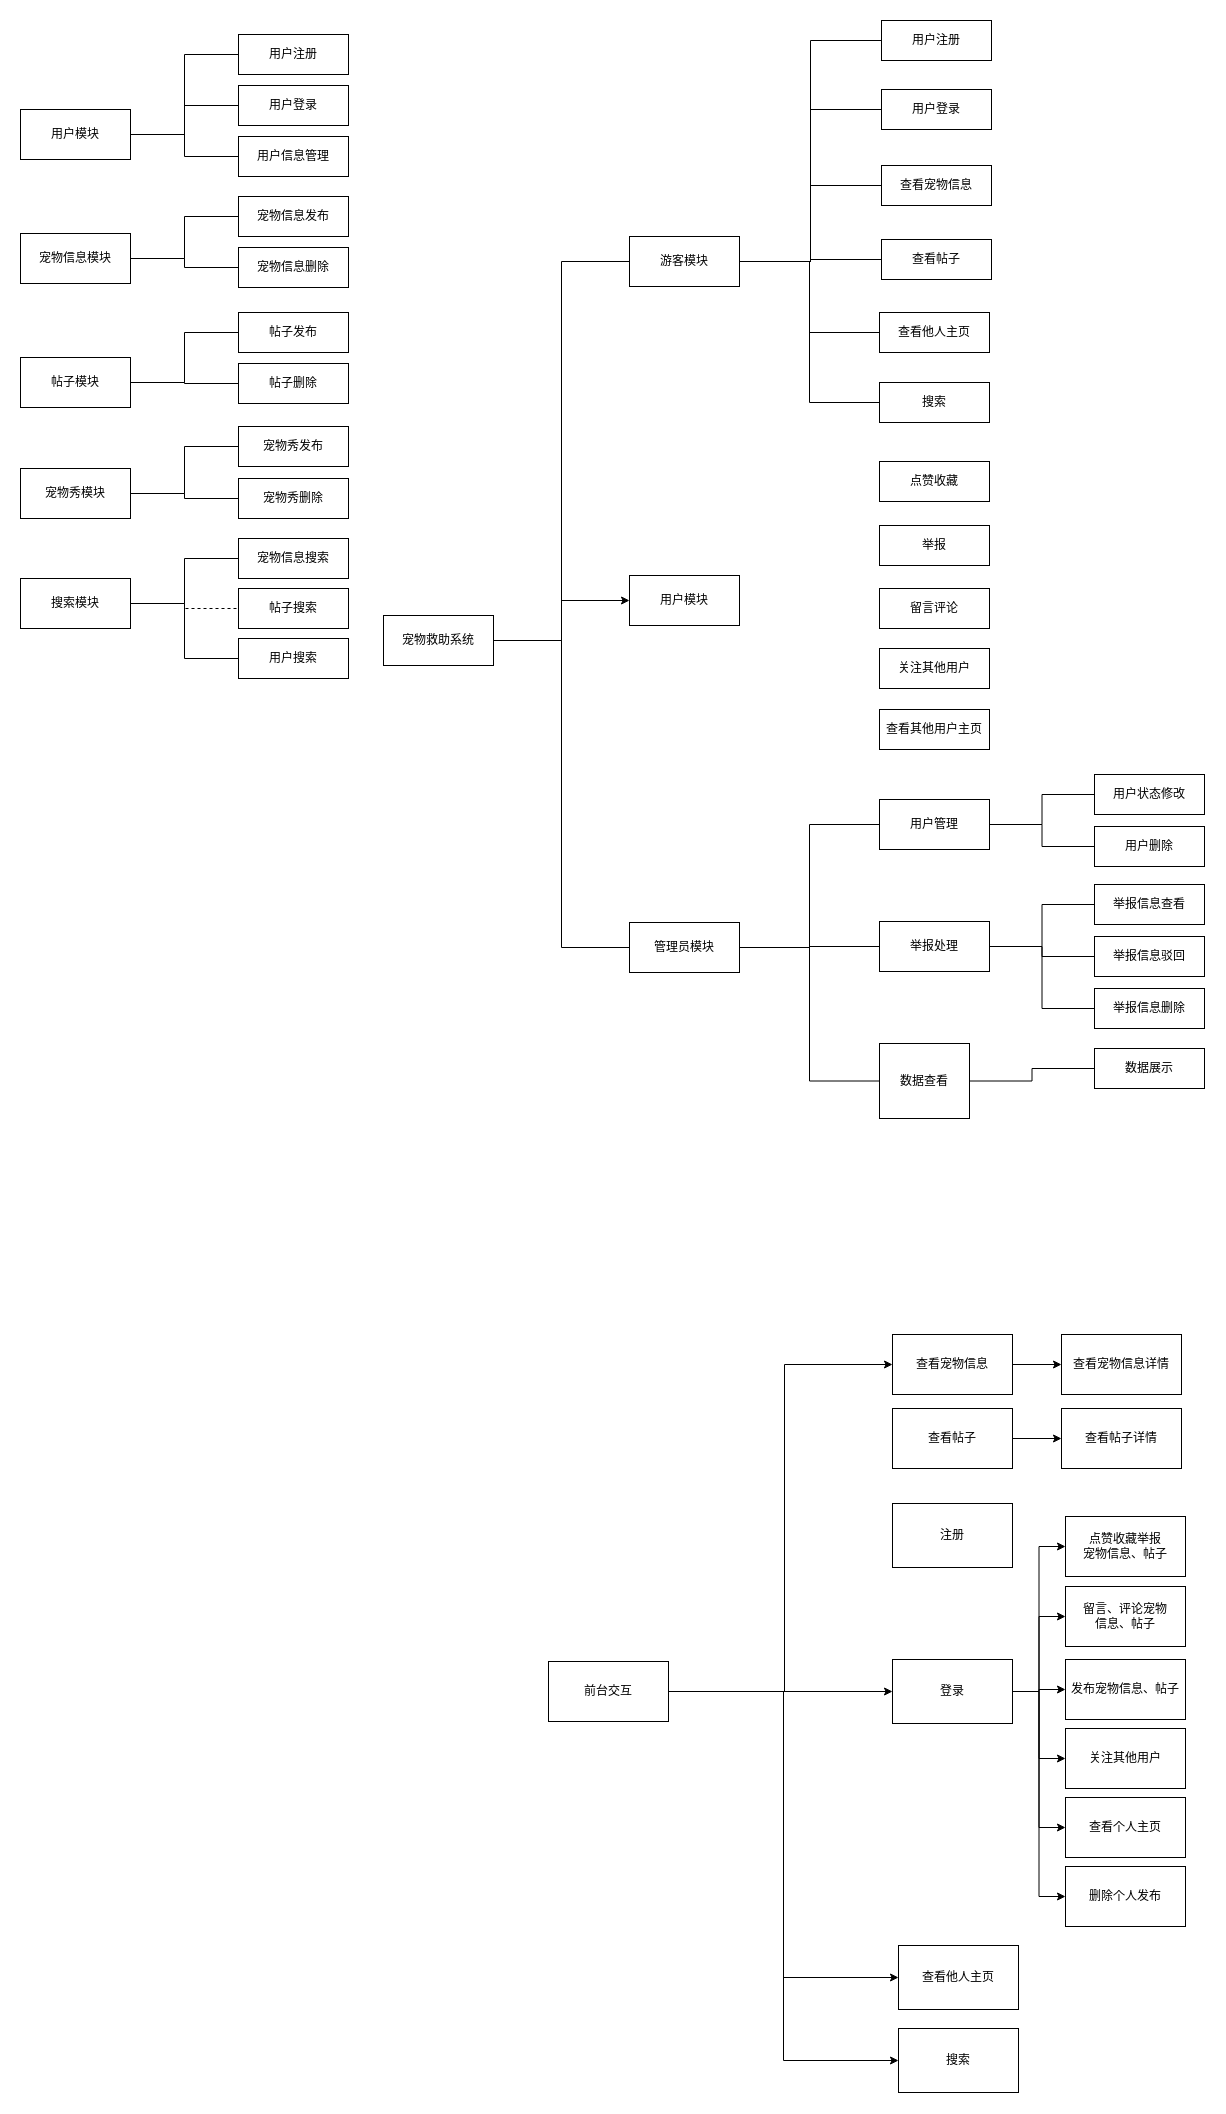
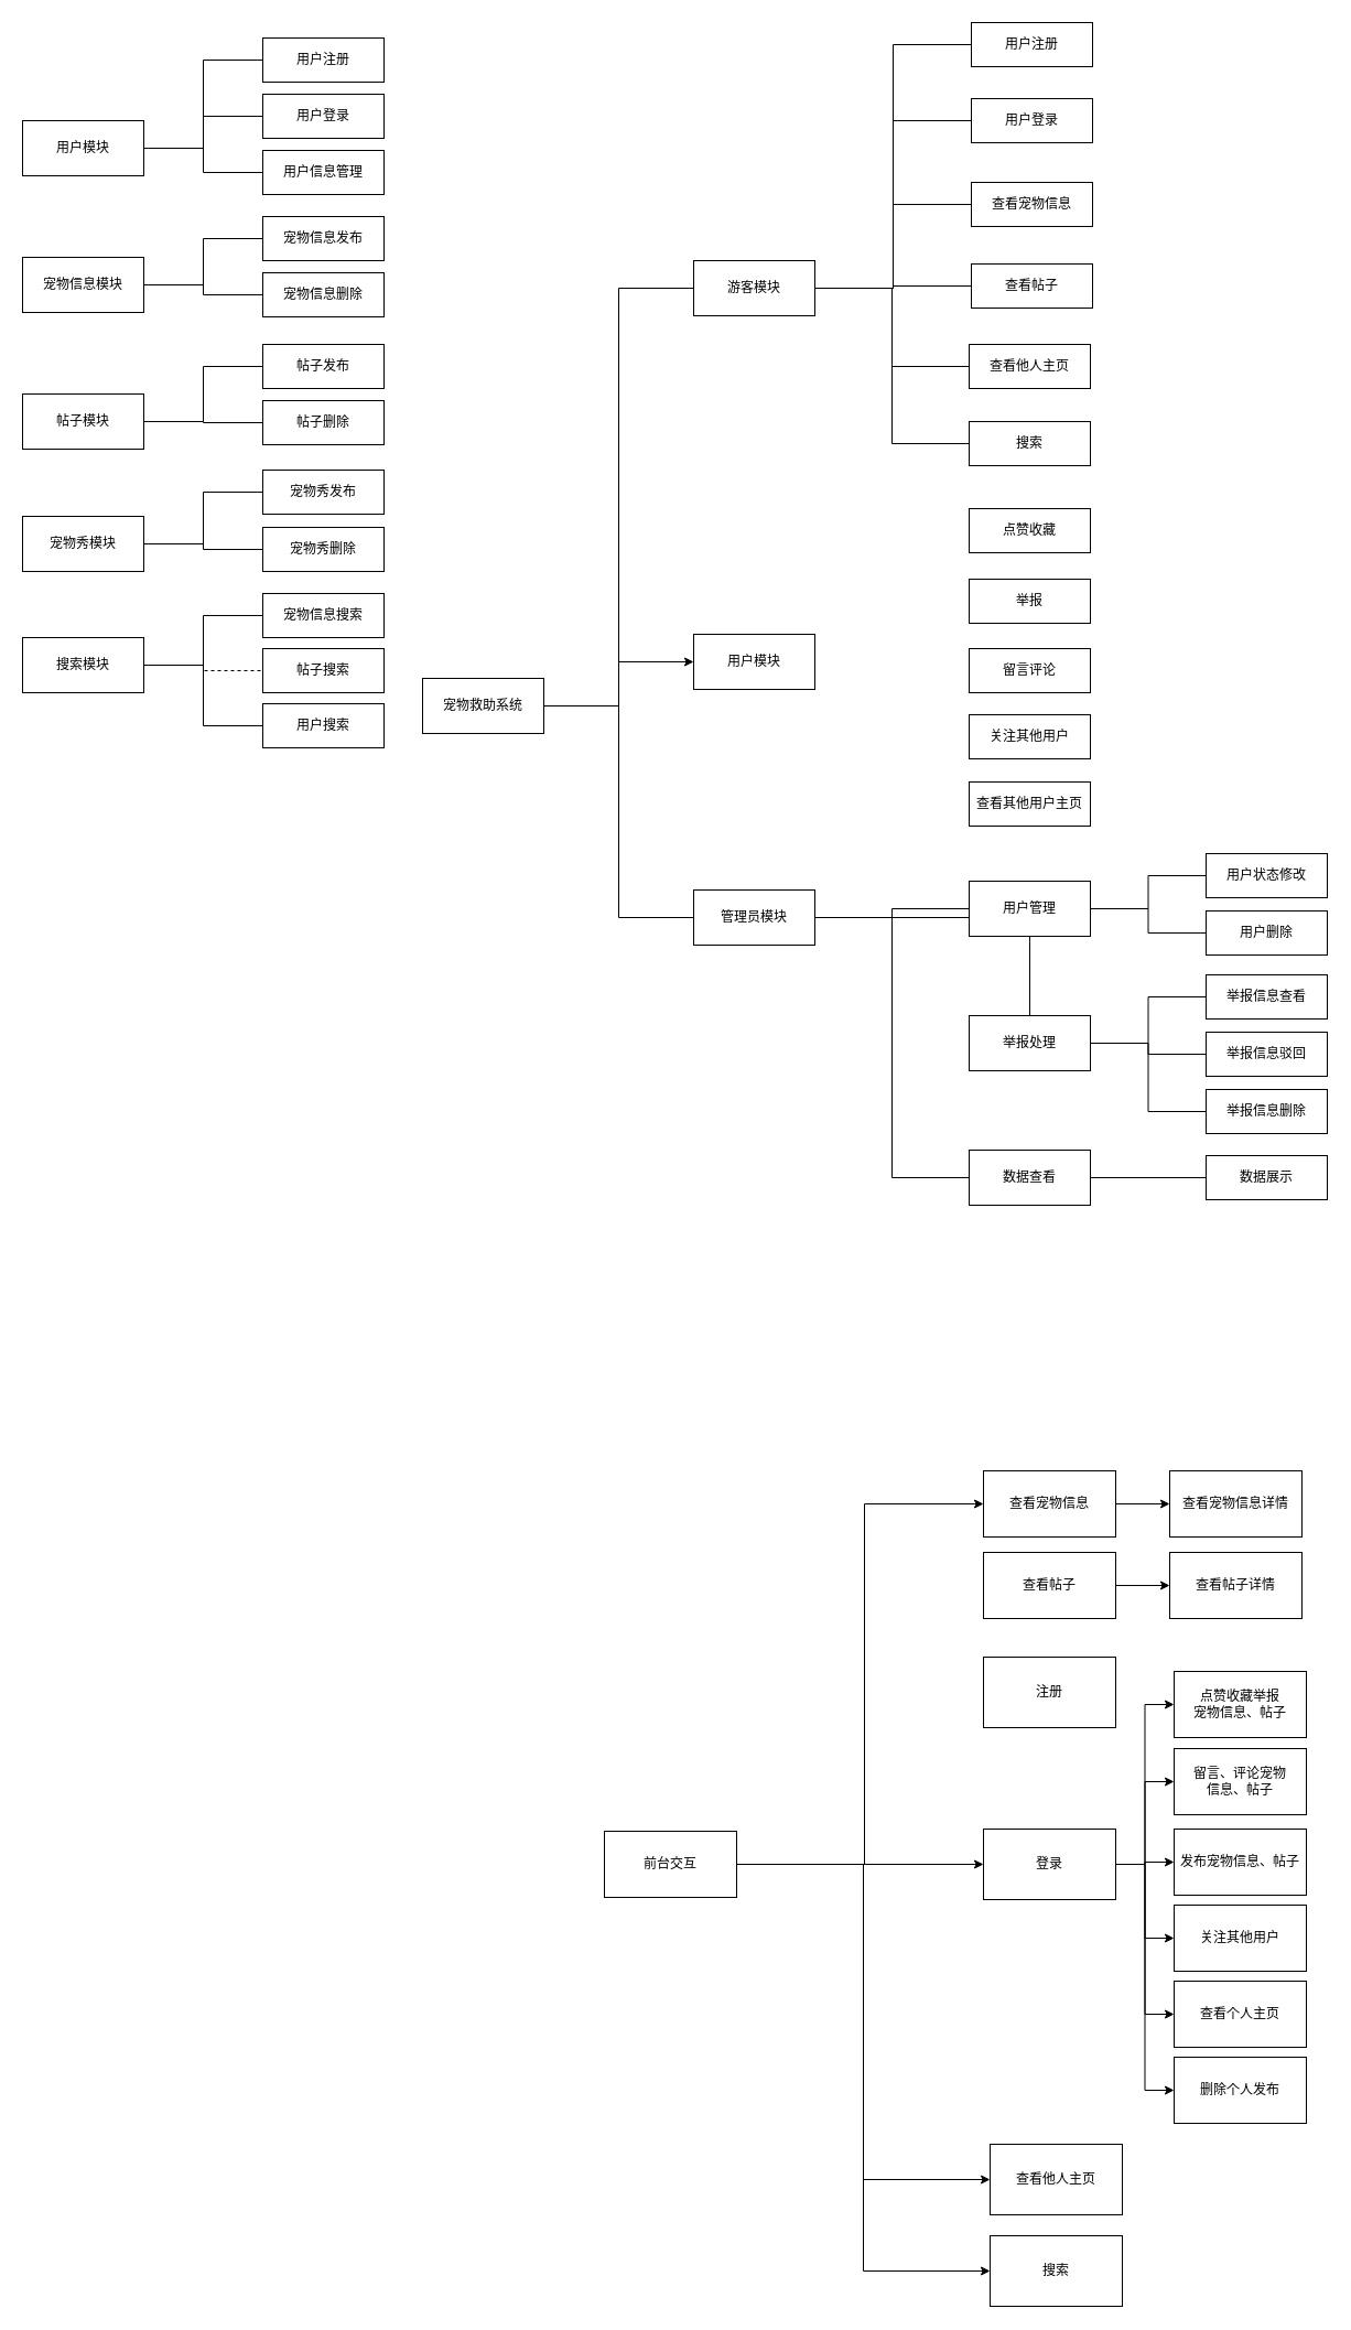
- <mxCell id="9" value="管理员模块" style="html=1;whiteSpace=wrap;" parent="1" vertex="1"><mxGeometry x="629" y="922" width="110" height="50" as="geometry" /></mxCell>
+ <mxCell id="9" value="管理员模块" style="html=1;whiteSpace=wrap;" parent="1" vertex="1"><mxGeometry x="629" y="807" width="110" height="50" as="geometry" /></mxCell>
- <mxCell id="47" value="数据查看" style="html=1;whiteSpace=wrap;" parent="1" vertex="1"><mxGeometry x="879" y="1043" width="90" height="75" as="geometry" /></mxCell>
+ <mxCell id="47" value="数据查看" style="html=1;whiteSpace=wrap;" parent="1" vertex="1"><mxGeometry x="879" y="1043" width="110" height="50" as="geometry" /></mxCell>
